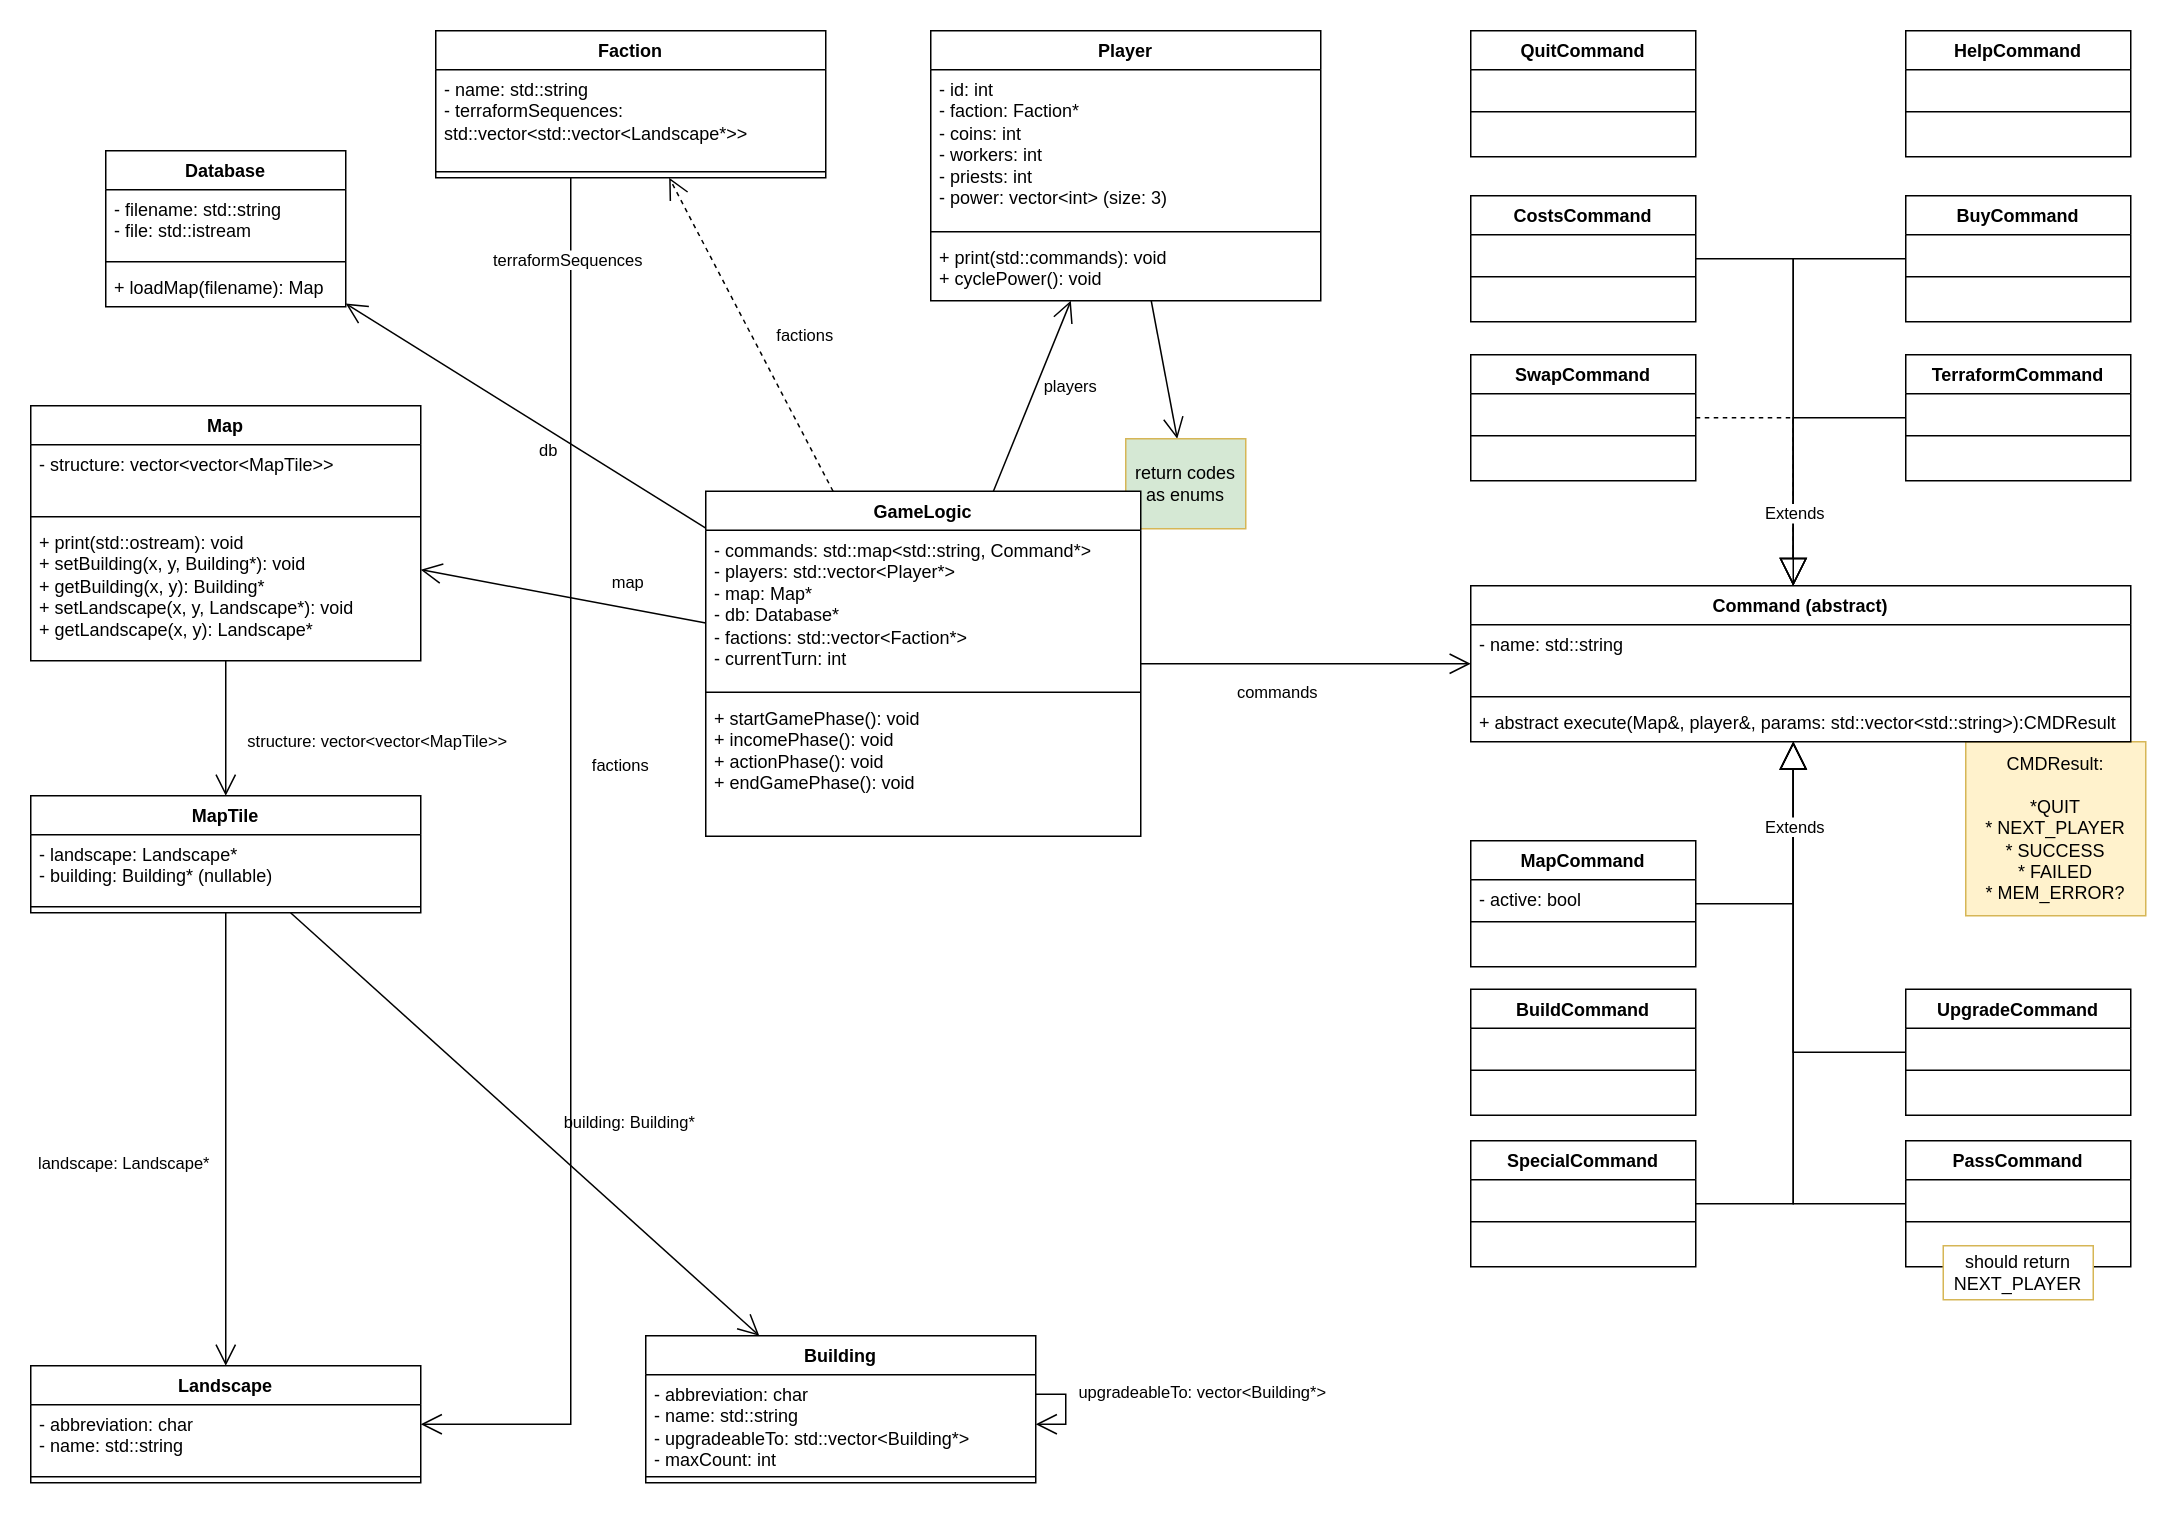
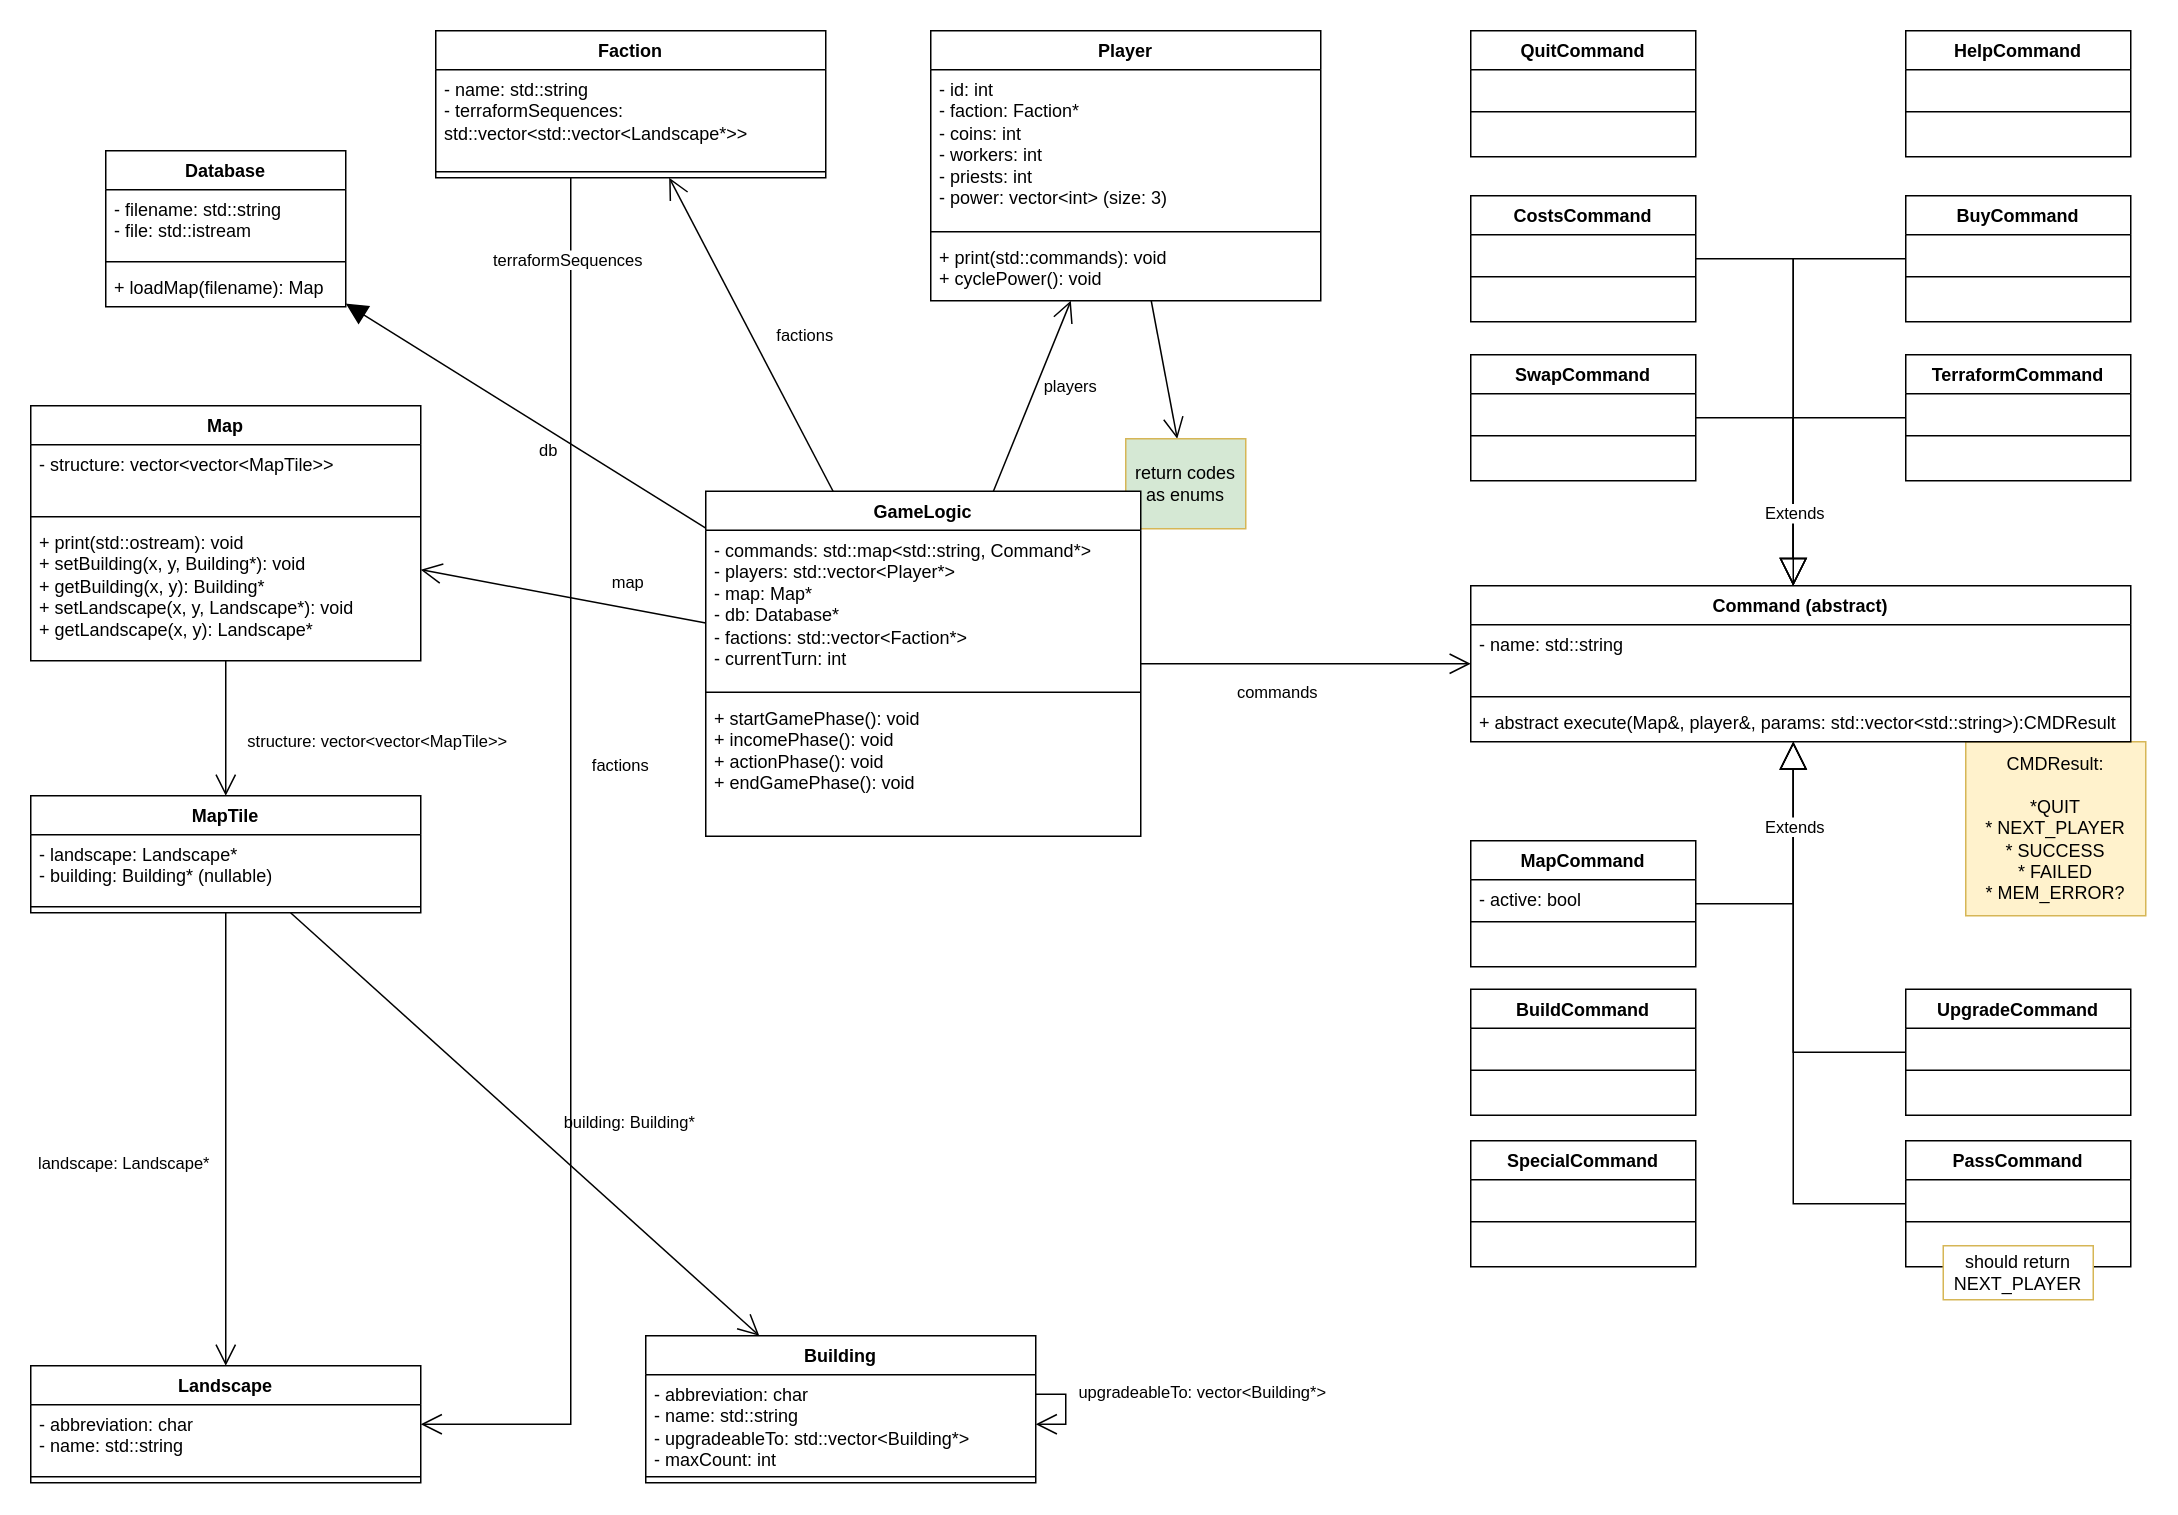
- <mxCell id="103" value="" style="endArrow=open;endFill=1;endSize=12;html=1;rounded=0;" parent="1" source="39" target="3" edge="1"><mxGeometry width="160" relative="1" as="geometry"><mxPoint x="580" y="429" as="sourcePoint" /><mxPoint x="290" y="362" as="targetPoint" /></mxGeometry></mxCell>
+ <mxCell id="103" value="" style="endArrow=block;endFill=1;endSize=12;html=1;rounded=0;" parent="1" source="39" target="3" edge="1"><mxGeometry width="160" relative="1" as="geometry"><mxPoint x="580" y="429" as="sourcePoint" /><mxPoint x="290" y="362" as="targetPoint" /></mxGeometry></mxCell>
- <mxCell id="105" value="" style="endArrow=open;endFill=1;endSize=12;html=1;rounded=0;dashed=1;" parent="1" source="39" target="30" edge="1"><mxGeometry width="160" relative="1" as="geometry"><mxPoint x="668" y="377" as="sourcePoint" /><mxPoint x="525" y="164" as="targetPoint" /></mxGeometry></mxCell>
+ <mxCell id="105" value="" style="endArrow=open;endFill=1;endSize=12;html=1;rounded=0;" parent="1" source="39" target="30" edge="1"><mxGeometry width="160" relative="1" as="geometry"><mxPoint x="668" y="377" as="sourcePoint" /><mxPoint x="525" y="164" as="targetPoint" /></mxGeometry></mxCell>
- <mxCell id="43" value="" style="endArrow=block;endSize=16;endFill=0;html=1;rounded=0;edgeStyle=elbowEdgeStyle;dashed=1;" parent="1" source="64" target="35" edge="1"><mxGeometry width="160" relative="1" as="geometry"><mxPoint x="1180" y="344" as="sourcePoint" /><mxPoint x="834" y="404" as="targetPoint" /><Array as="points"><mxPoint x="1195" y="360" /></Array></mxGeometry></mxCell>
+ <mxCell id="43" value="" style="endArrow=block;endSize=16;endFill=0;html=1;rounded=0;edgeStyle=elbowEdgeStyle;" parent="1" source="64" target="35" edge="1"><mxGeometry width="160" relative="1" as="geometry"><mxPoint x="1180" y="344" as="sourcePoint" /><mxPoint x="834" y="404" as="targetPoint" /><Array as="points"><mxPoint x="1195" y="360" /></Array></mxGeometry></mxCell>
- <mxCell id="94" value="" style="endArrow=block;endSize=16;endFill=0;html=1;rounded=0;edgeStyle=elbowEdgeStyle;" parent="1" source="80" target="35" edge="1"><mxGeometry width="160" relative="1" as="geometry"><mxPoint x="1336" y="730" as="sourcePoint" /><mxPoint x="1228" y="484" as="targetPoint" /><Array as="points"><mxPoint x="1195" y="730" /></Array></mxGeometry></mxCell>
